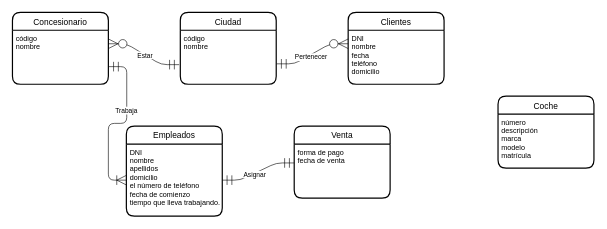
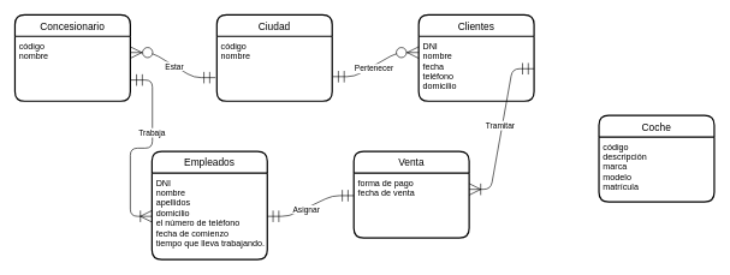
+ <mxCell id="22" value="" style="edgeStyle=entityRelationEdgeStyle;fontSize=12;html=1;endArrow=ERoneToMany;startArrow=ERmandOne;startSize=14;endSize=14;sourcePerimeterSpacing=8;targetPerimeterSpacing=8;verticalAlign=top;entryX=1;entryY=0.25;entryDx=0;entryDy=0;exitX=1;exitY=0.5;exitDx=0;exitDy=0;" edge="1" parent="1" source="7" target="11"><mxGeometry width="100" height="100" relative="1" as="geometry"><mxPoint x="560" y="220" as="sourcePoint" /><mxPoint x="660" y="120" as="targetPoint" /></mxGeometry></mxCell>
+ <mxCell id="23" value="Tramitar" style="edgeLabel;html=1;align=center;verticalAlign=middle;resizable=0;points=[];" vertex="1" connectable="0" parent="22"><mxGeometry x="-0.044" y="-3" relative="1" as="geometry"><mxPoint as="offset" /></mxGeometry></mxCell>
- <mxCell id="13" value="número&#10;descripción&#10;marca&#10;modelo&#10;matrícula" style="align=left;strokeColor=none;fillColor=none;spacingLeft=4;fontSize=12;verticalAlign=top;resizable=0;rotatable=0;part=1;" vertex="1" parent="12"><mxGeometry y="30" width="160" height="90" as="geometry" /></mxCell>
+ <mxCell id="13" value="código&#10;descripción&#10;marca&#10;modelo&#10;matrícula" style="align=left;strokeColor=none;fillColor=none;spacingLeft=4;fontSize=12;verticalAlign=top;resizable=0;rotatable=0;part=1;" vertex="1" parent="12"><mxGeometry y="30" width="160" height="90" as="geometry" /></mxCell>
